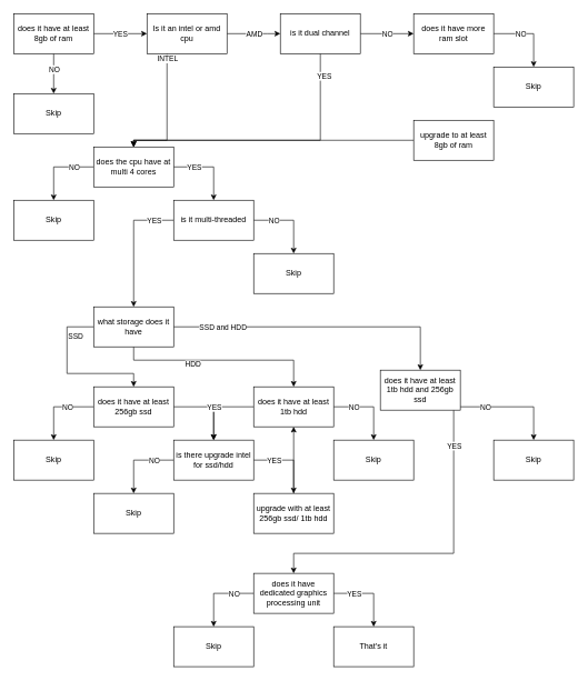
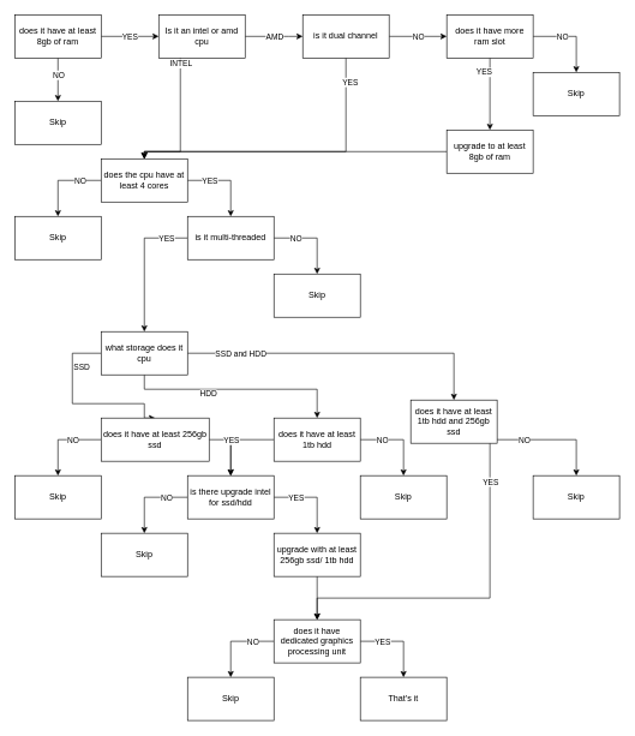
+ <mxCell id="12" style="edgeStyle=orthogonalEdgeStyle;rounded=0;orthogonalLoop=1;jettySize=auto;html=1;entryX=0.5;entryY=0;entryDx=0;entryDy=0;" edge="1" parent="1" source="16" target="54"><mxGeometry relative="1" as="geometry"><mxPoint x="580" y="350" as="targetPoint" /><Array as="points"><mxPoint x="680" y="180" /><mxPoint x="680" y="180" /></Array></mxGeometry></mxCell>
+ <mxCell id="13" value="YES" style="edgeLabel;html=1;align=center;verticalAlign=middle;resizable=0;points=[];" vertex="1" connectable="0" parent="12"><mxGeometry x="-0.618" relative="1" as="geometry"><mxPoint x="-9" as="offset" /></mxGeometry></mxCell>
- <mxCell id="66" value="does the cpu have at multi 4 cores" style="rounded=0;whiteSpace=wrap;html=1;" vertex="1" parent="1"><mxGeometry x="140" y="220" width="120" height="60" as="geometry" /></mxCell>
+ <mxCell id="66" value="does the cpu have at least 4 cores" style="rounded=0;whiteSpace=wrap;html=1;" vertex="1" parent="1"><mxGeometry x="140" y="220" width="120" height="60" as="geometry" /></mxCell>
- <mxCell id="28" value="what storage does it have" style="rounded=0;whiteSpace=wrap;html=1;" vertex="1" parent="1"><mxGeometry x="140" y="460" width="120" height="60" as="geometry" /></mxCell>
+ <mxCell id="28" value="what storage does it cpu" style="rounded=0;whiteSpace=wrap;html=1;" vertex="1" parent="1"><mxGeometry x="140" y="460" width="120" height="60" as="geometry" /></mxCell>
- <mxCell id="32" value="does it have at least 256gb ssd" style="rounded=0;whiteSpace=wrap;html=1;" vertex="1" parent="1"><mxGeometry x="140" y="580" width="120" height="60" as="geometry" /></mxCell>
+ <mxCell id="32" value="does it have at least 256gb ssd" style="rounded=0;whiteSpace=wrap;html=1;" vertex="1" parent="1"><mxGeometry x="140" y="580" width="150" height="60" as="geometry" /></mxCell>
- <mxCell id="59" style="edgeStyle=orthogonalEdgeStyle;rounded=0;orthogonalLoop=1;jettySize=auto;html=1;" edge="1" parent="1" source="60" target="37"><mxGeometry relative="1" as="geometry" /></mxCell>
+ <mxCell id="59" style="edgeStyle=orthogonalEdgeStyle;rounded=0;orthogonalLoop=1;jettySize=auto;html=1;entryX=0.5;entryY=0;entryDx=0;entryDy=0;" edge="1" parent="1" source="60" target="52"><mxGeometry relative="1" as="geometry" /></mxCell>
